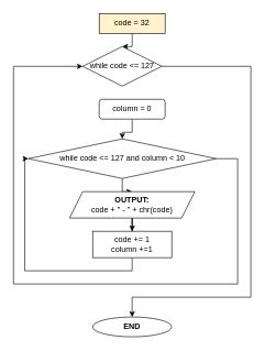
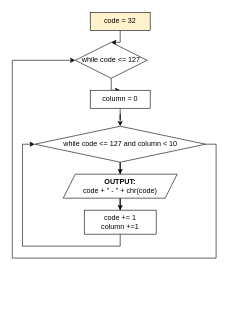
- <mxCell id="5" style="edgeStyle=orthogonalEdgeStyle;rounded=0;orthogonalLoop=1;jettySize=auto;html=1;entryX=0.5;entryY=0;entryDx=0;entryDy=0;" edge="1" parent="1" source="6" target="15"><mxGeometry relative="1" as="geometry"><Array as="points"><mxPoint x="380" y="100" /><mxPoint x="380" y="450" /><mxPoint x="200" y="450" /></Array></mxGeometry></mxCell>
+ <mxCell id="4" style="edgeStyle=orthogonalEdgeStyle;rounded=0;orthogonalLoop=1;jettySize=auto;html=1;entryX=0.5;entryY=0;entryDx=0;entryDy=0;" edge="1" parent="1" source="6" target="12"><mxGeometry relative="1" as="geometry" /></mxCell>
- <mxCell id="12" value="column = 0" style="whiteSpace=wrap;html=1;rounded=1;" vertex="1" parent="1"><mxGeometry x="150" y="150" width="100" height="30" as="geometry" /></mxCell>
+ <mxCell id="12" value="column = 0" style="rounded=0;whiteSpace=wrap;html=1;" vertex="1" parent="1"><mxGeometry x="150" y="150" width="100" height="30" as="geometry" /></mxCell>
- <mxCell id="10" value="while code &amp;lt;= 127 and column &amp;lt; 10" style="rhombus;whiteSpace=wrap;html=1;" vertex="1" parent="1"><mxGeometry x="42.5" y="210" width="285" height="60" as="geometry" /></mxCell>
+ <mxCell id="10" value="while code &amp;lt;= 127 and column &amp;lt; 10" style="rhombus;whiteSpace=wrap;html=1;" vertex="1" parent="1"><mxGeometry x="57.5" y="210" width="285" height="60" as="geometry" /></mxCell>
- <mxCell id="15" value="&lt;b&gt;END&lt;/b&gt;" style="ellipse;whiteSpace=wrap;html=1;" vertex="1" parent="1"><mxGeometry x="140" y="480" width="120" height="30" as="geometry" /></mxCell>
